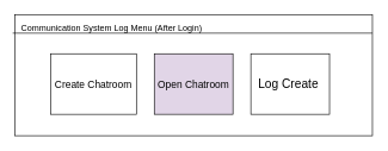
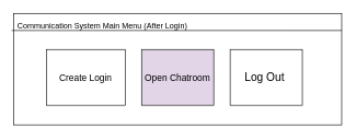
- <mxCell id="5" value="Communication System Log Menu (After Login)" style="text;html=1;align=center;verticalAlign=middle;resizable=0;points=[];autosize=1;strokeColor=none;fillColor=none;" parent="1" vertex="1"><mxGeometry x="20" y="30" width="270" height="20" as="geometry" /></mxCell>
+ <mxCell id="5" value="Communication System Main Menu (After Login)" style="text;html=1;align=center;verticalAlign=middle;resizable=0;points=[];autosize=1;strokeColor=none;fillColor=none;" parent="1" vertex="1"><mxGeometry x="20" y="30" width="270" height="20" as="geometry" /></mxCell>
- <mxCell id="3" value="&lt;font style=&quot;font-size: 14px&quot;&gt;Create Chatroom&lt;/font&gt;" style="rounded=0;whiteSpace=wrap;html=1;" parent="1" vertex="1"><mxGeometry x="70" y="75" width="120" height="85" as="geometry" /></mxCell>
+ <mxCell id="3" value="&lt;font style=&quot;font-size: 14px&quot;&gt;Create Login&lt;/font&gt;" style="rounded=0;whiteSpace=wrap;html=1;" parent="1" vertex="1"><mxGeometry x="70" y="75" width="120" height="85" as="geometry" /></mxCell>
- <mxCell id="7" value="&lt;font style=&quot;font-size: 17px&quot;&gt;Log Create&amp;nbsp;&lt;/font&gt;" style="rounded=0;whiteSpace=wrap;html=1;" vertex="1" parent="1"><mxGeometry x="350" y="75" width="110" height="85" as="geometry" /></mxCell>
+ <mxCell id="7" value="&lt;font style=&quot;font-size: 17px&quot;&gt;Log Out&amp;nbsp;&lt;/font&gt;" style="rounded=0;whiteSpace=wrap;html=1;" vertex="1" parent="1"><mxGeometry x="350" y="75" width="110" height="85" as="geometry" /></mxCell>
